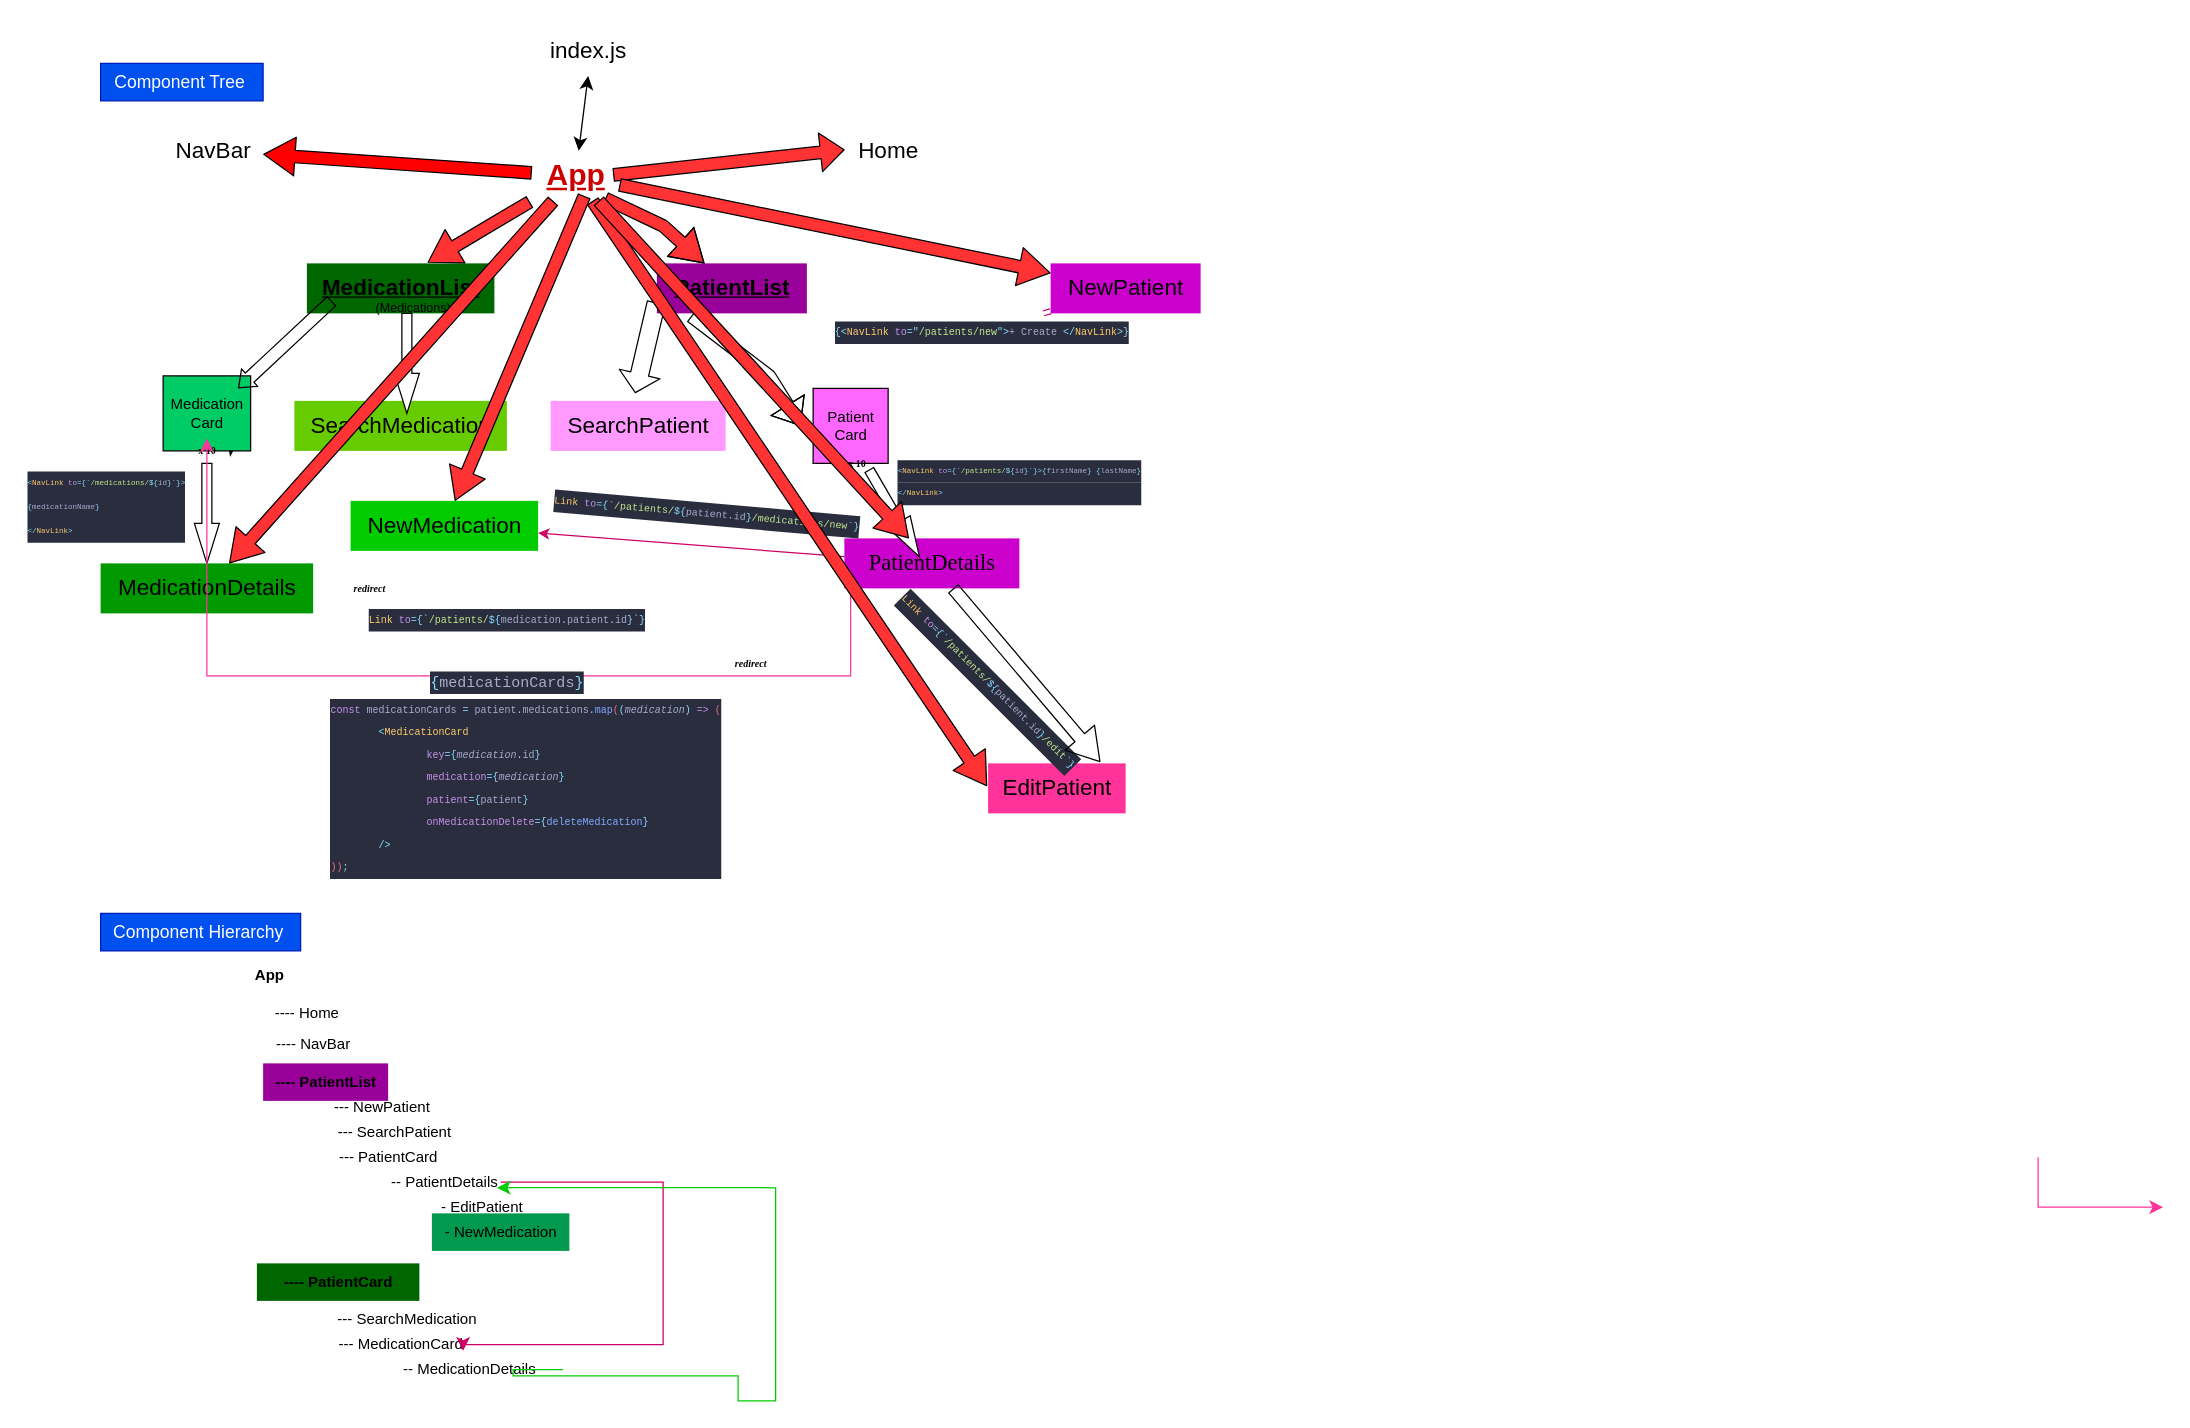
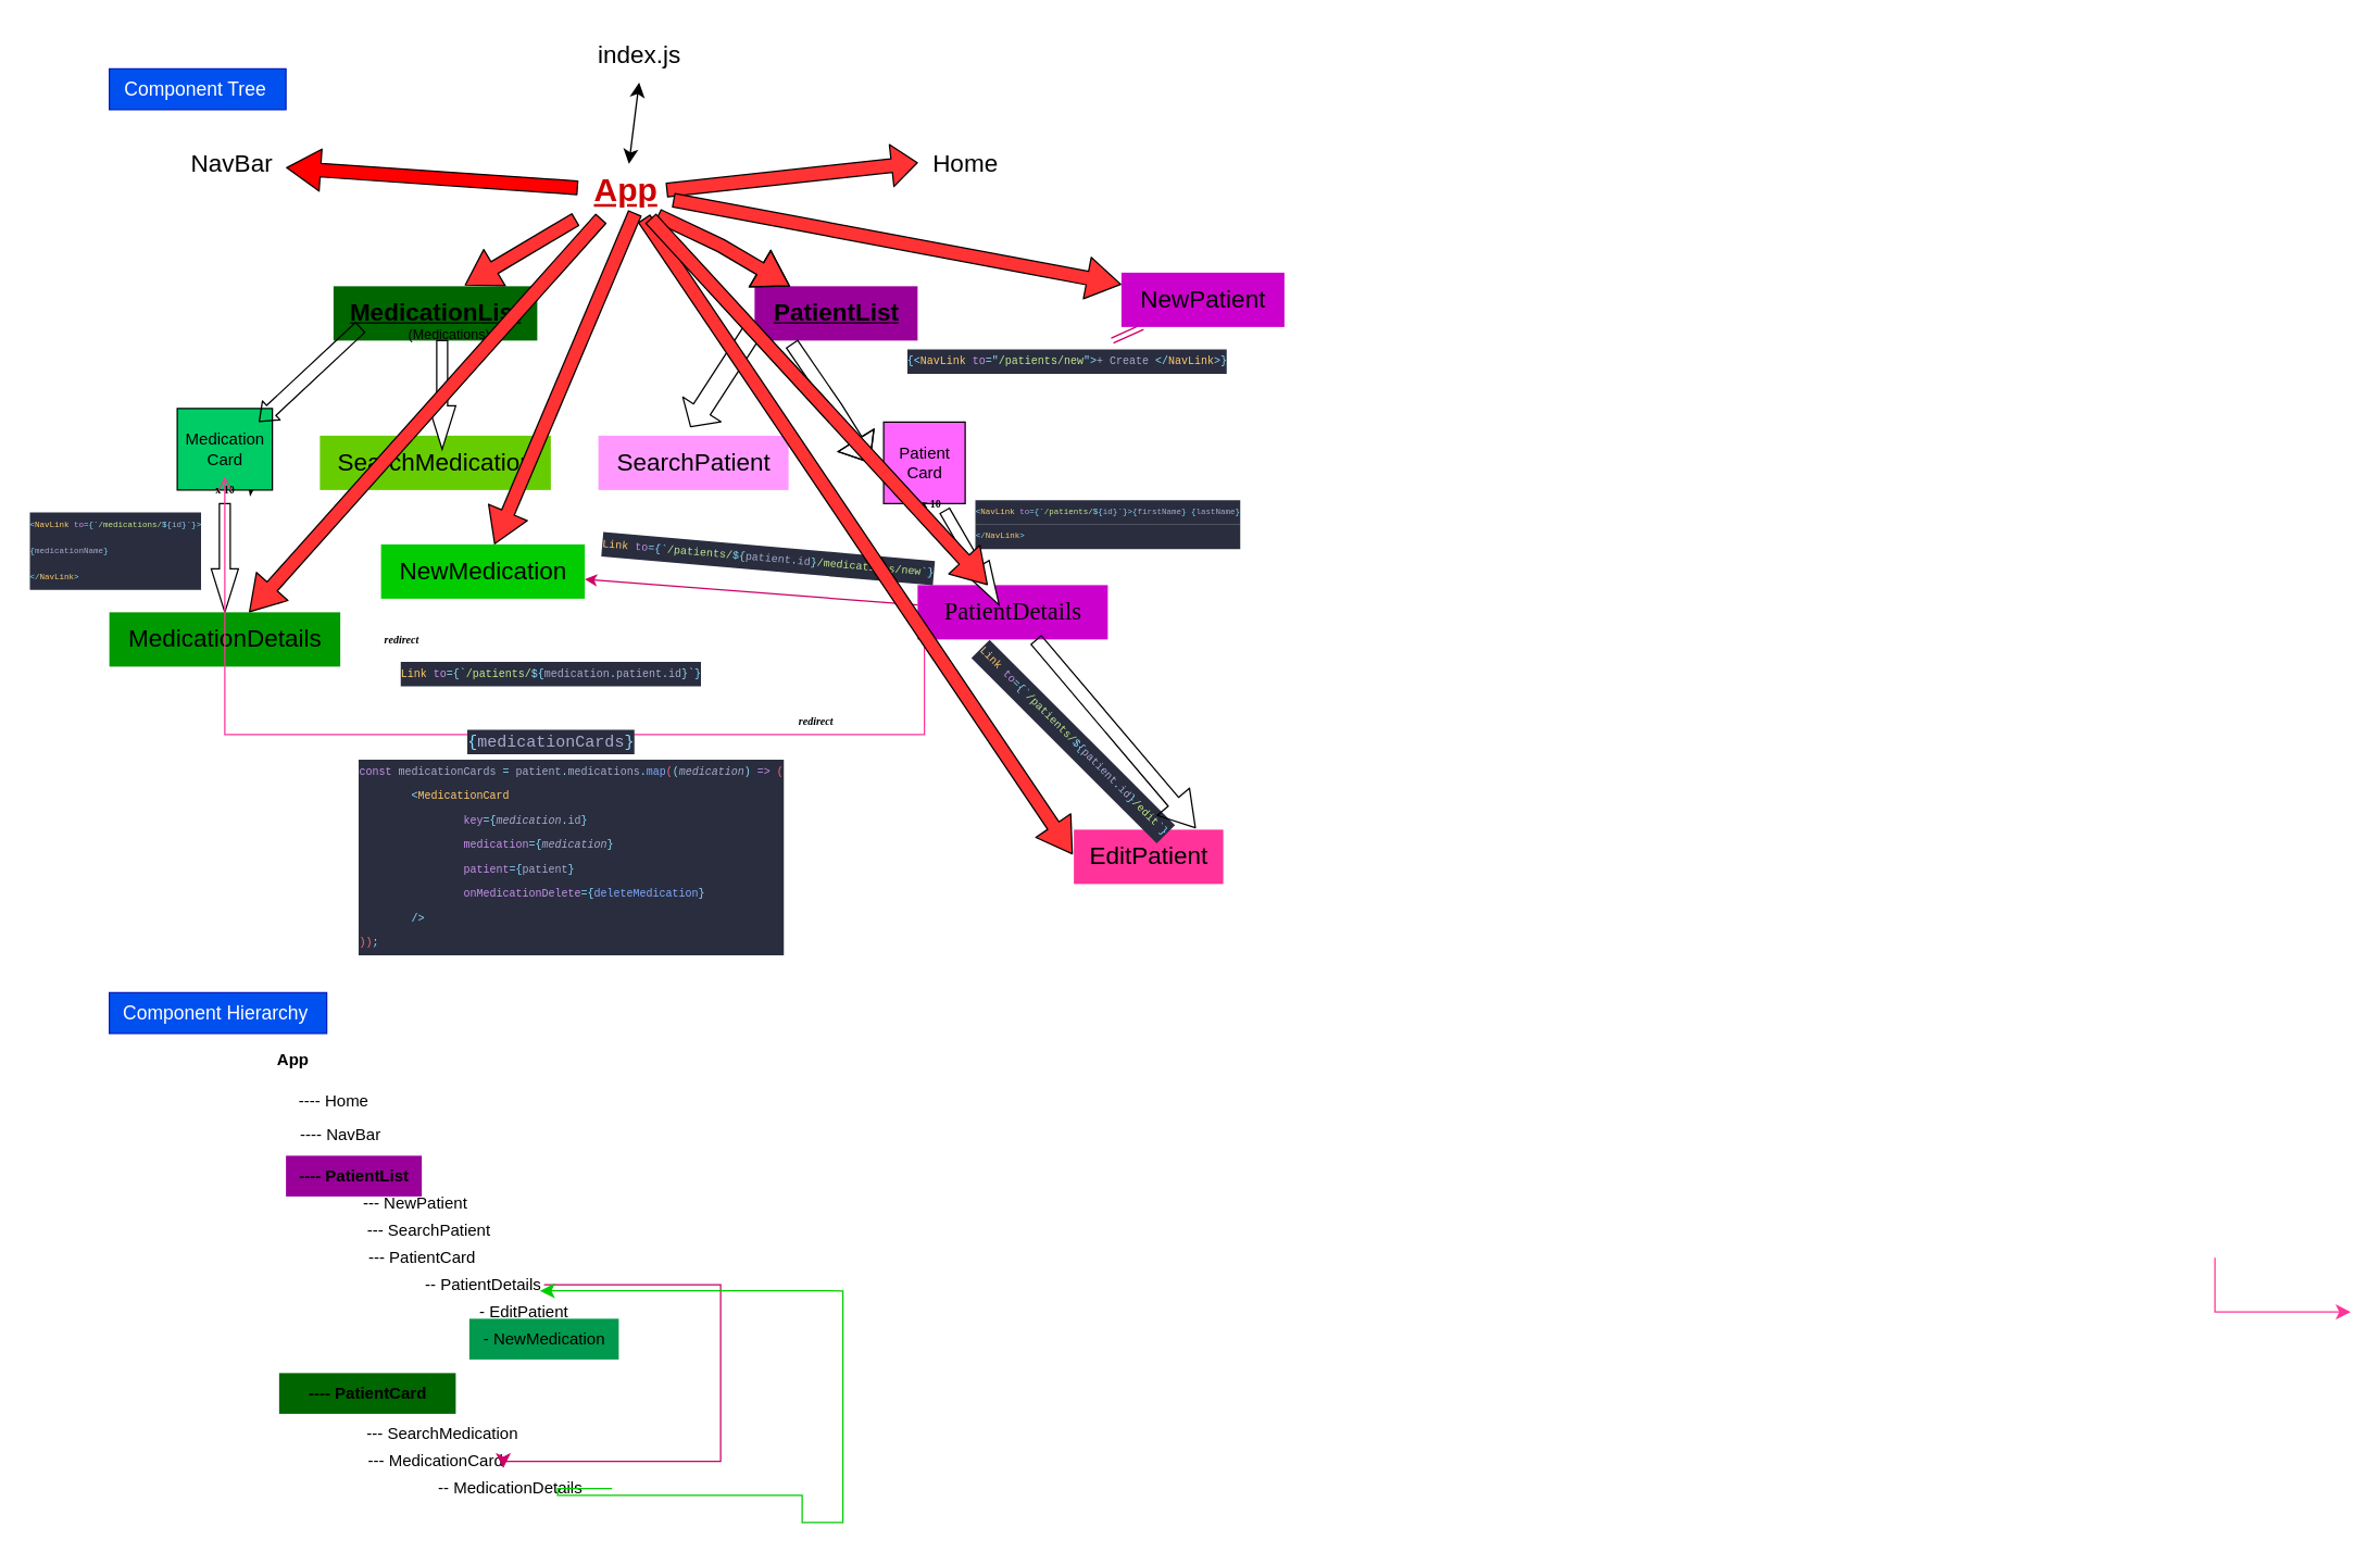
- <mxCell id="4" value="&lt;font style=&quot;font-size: 18px;&quot;&gt;&lt;b&gt;&lt;u&gt;PatientList&lt;/u&gt;&lt;/b&gt;&lt;/font&gt;" style="text;html=1;align=center;verticalAlign=middle;resizable=0;points=[];autosize=1;strokeColor=none;fillColor=#990099;fontSize=14;" parent="1" vertex="1"><mxGeometry x="525" y="210" width="120" height="40" as="geometry" /></mxCell>
+ <mxCell id="4" value="&lt;font style=&quot;font-size: 18px;&quot;&gt;&lt;b&gt;&lt;u&gt;PatientList&lt;/u&gt;&lt;/b&gt;&lt;/font&gt;" style="text;html=1;align=center;verticalAlign=middle;resizable=0;points=[];autosize=1;strokeColor=none;fillColor=#990099;fontSize=14;" parent="1" vertex="1"><mxGeometry x="555" y="210" width="120" height="40" as="geometry" /></mxCell>
- <mxCell id="15" value="&lt;font style=&quot;font-size: 18px;&quot;&gt;NewPatient&lt;br&gt;&lt;/font&gt;" style="text;html=1;align=center;verticalAlign=middle;resizable=0;points=[];autosize=1;strokeColor=none;fillColor=#CC00CC;fontSize=14;" parent="1" vertex="1"><mxGeometry x="840" y="210" width="120" height="40" as="geometry" /></mxCell>
+ <mxCell id="15" value="&lt;font style=&quot;font-size: 18px;&quot;&gt;NewPatient&lt;br&gt;&lt;/font&gt;" style="text;html=1;align=center;verticalAlign=middle;resizable=0;points=[];autosize=1;strokeColor=none;fillColor=#CC00CC;fontSize=14;" parent="1" vertex="1"><mxGeometry x="825" y="200" width="120" height="40" as="geometry" /></mxCell>
- <mxCell id="53" value="" style="edgeStyle=segmentEdgeStyle;endArrow=classic;html=1;curved=0;rounded=0;endSize=8;startSize=8;sourcePerimeterSpacing=0;targetPerimeterSpacing=0;fontFamily=Comic Sans MS;fontSize=8;exitX=-0.001;exitY=0.985;exitDx=0;exitDy=0;exitPerimeter=0;fillColor=#CC00CC;strokeColor=#FF3399;" parent="1" source="21" target="18" edge="1"><mxGeometry width="100" relative="1" as="geometry"><mxPoint x="580" y="470" as="sourcePoint" /><mxPoint x="670" y="520" as="targetPoint" /><Array as="points"><mxPoint x="680" y="469" /><mxPoint x="680" y="540" /><mxPoint x="165" y="540" /></Array></mxGeometry></mxCell>
+ <mxCell id="53" value="" style="edgeStyle=segmentEdgeStyle;endArrow=open;html=1;curved=0;rounded=0;endSize=8;startSize=8;sourcePerimeterSpacing=0;targetPerimeterSpacing=0;fontFamily=Comic Sans MS;fontSize=8;exitX=-0.001;exitY=0.985;exitDx=0;exitDy=0;exitPerimeter=0;fillColor=#CC00CC;strokeColor=#FF3399;" parent="1" source="21" target="18" edge="1"><mxGeometry width="100" relative="1" as="geometry"><mxPoint x="580" y="470" as="sourcePoint" /><mxPoint x="670" y="520" as="targetPoint" /><Array as="points"><mxPoint x="680" y="469" /><mxPoint x="680" y="540" /><mxPoint x="165" y="540" /></Array></mxGeometry></mxCell>
